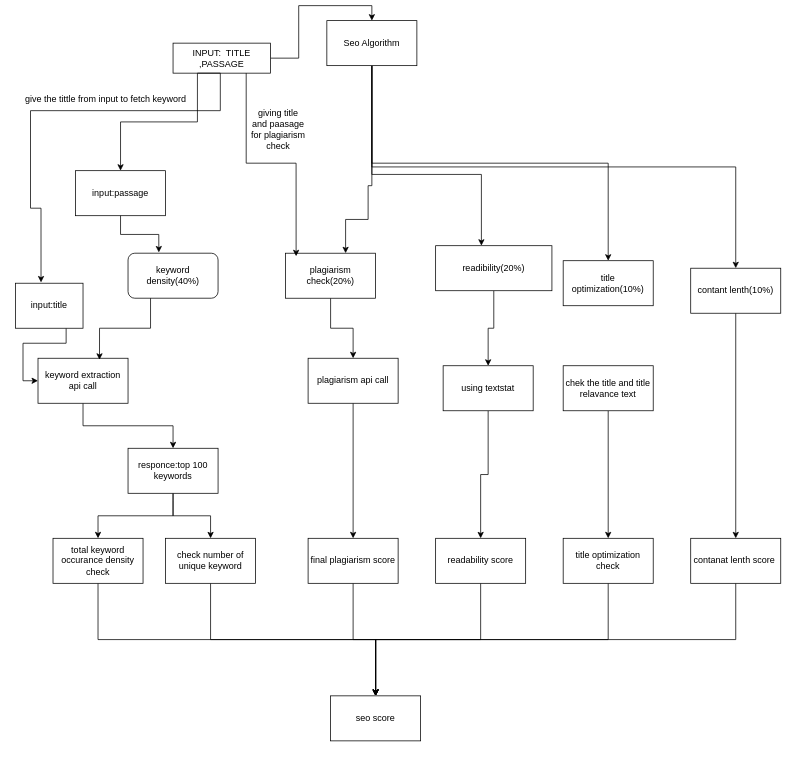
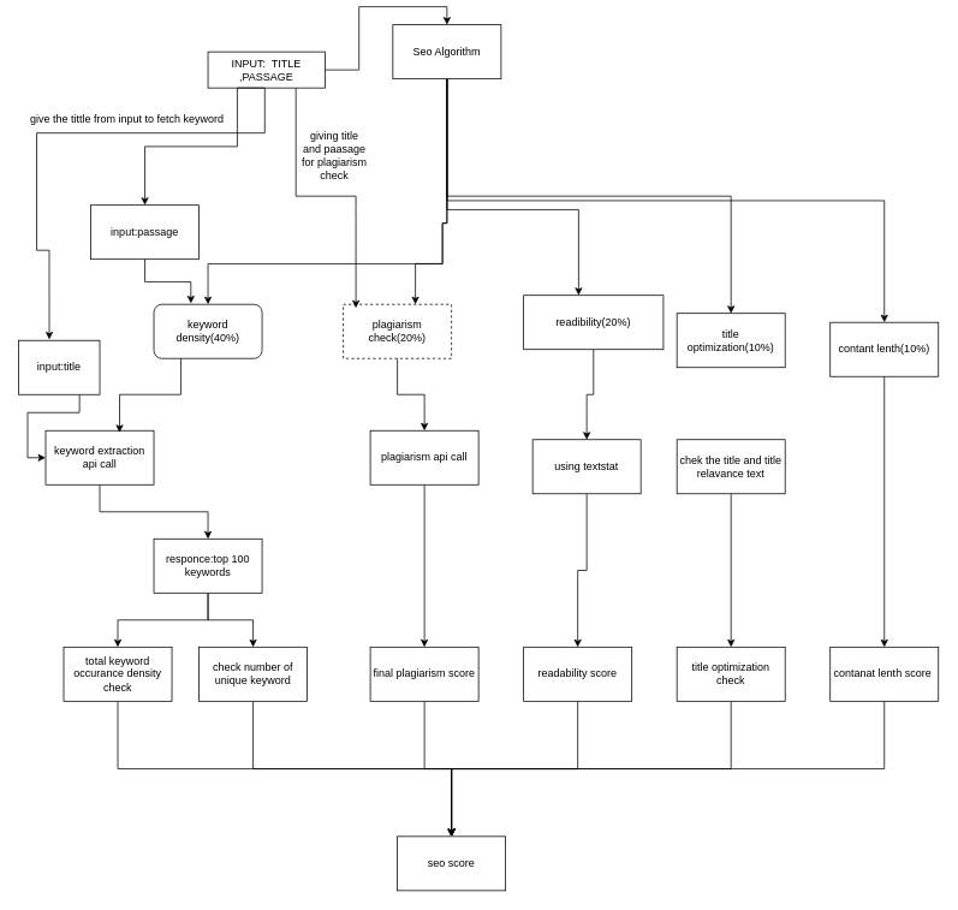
+ <mxCell id="2" style="edgeStyle=orthogonalEdgeStyle;rounded=0;orthogonalLoop=1;jettySize=auto;html=1;exitX=0.5;exitY=1;exitDx=0;exitDy=0;" edge="1" parent="1" source="7" target="11"><mxGeometry relative="1" as="geometry"><mxPoint x="360" y="340" as="targetPoint" /><Array as="points"><mxPoint x="490" y="240" /><mxPoint x="490" y="285" /><mxPoint x="230" y="285" /></Array></mxGeometry></mxCell>
- <mxCell id="29" value="plagiarism check(20%)" style="rounded=0;whiteSpace=wrap;html=1;" vertex="1" parent="1"><mxGeometry x="380" y="330" width="120" height="60" as="geometry" /></mxCell>
+ <mxCell id="29" value="plagiarism check(20%)" style="rounded=0;whiteSpace=wrap;html=1;dashed=1;" vertex="1" parent="1"><mxGeometry x="380" y="330" width="120" height="60" as="geometry" /></mxCell>
